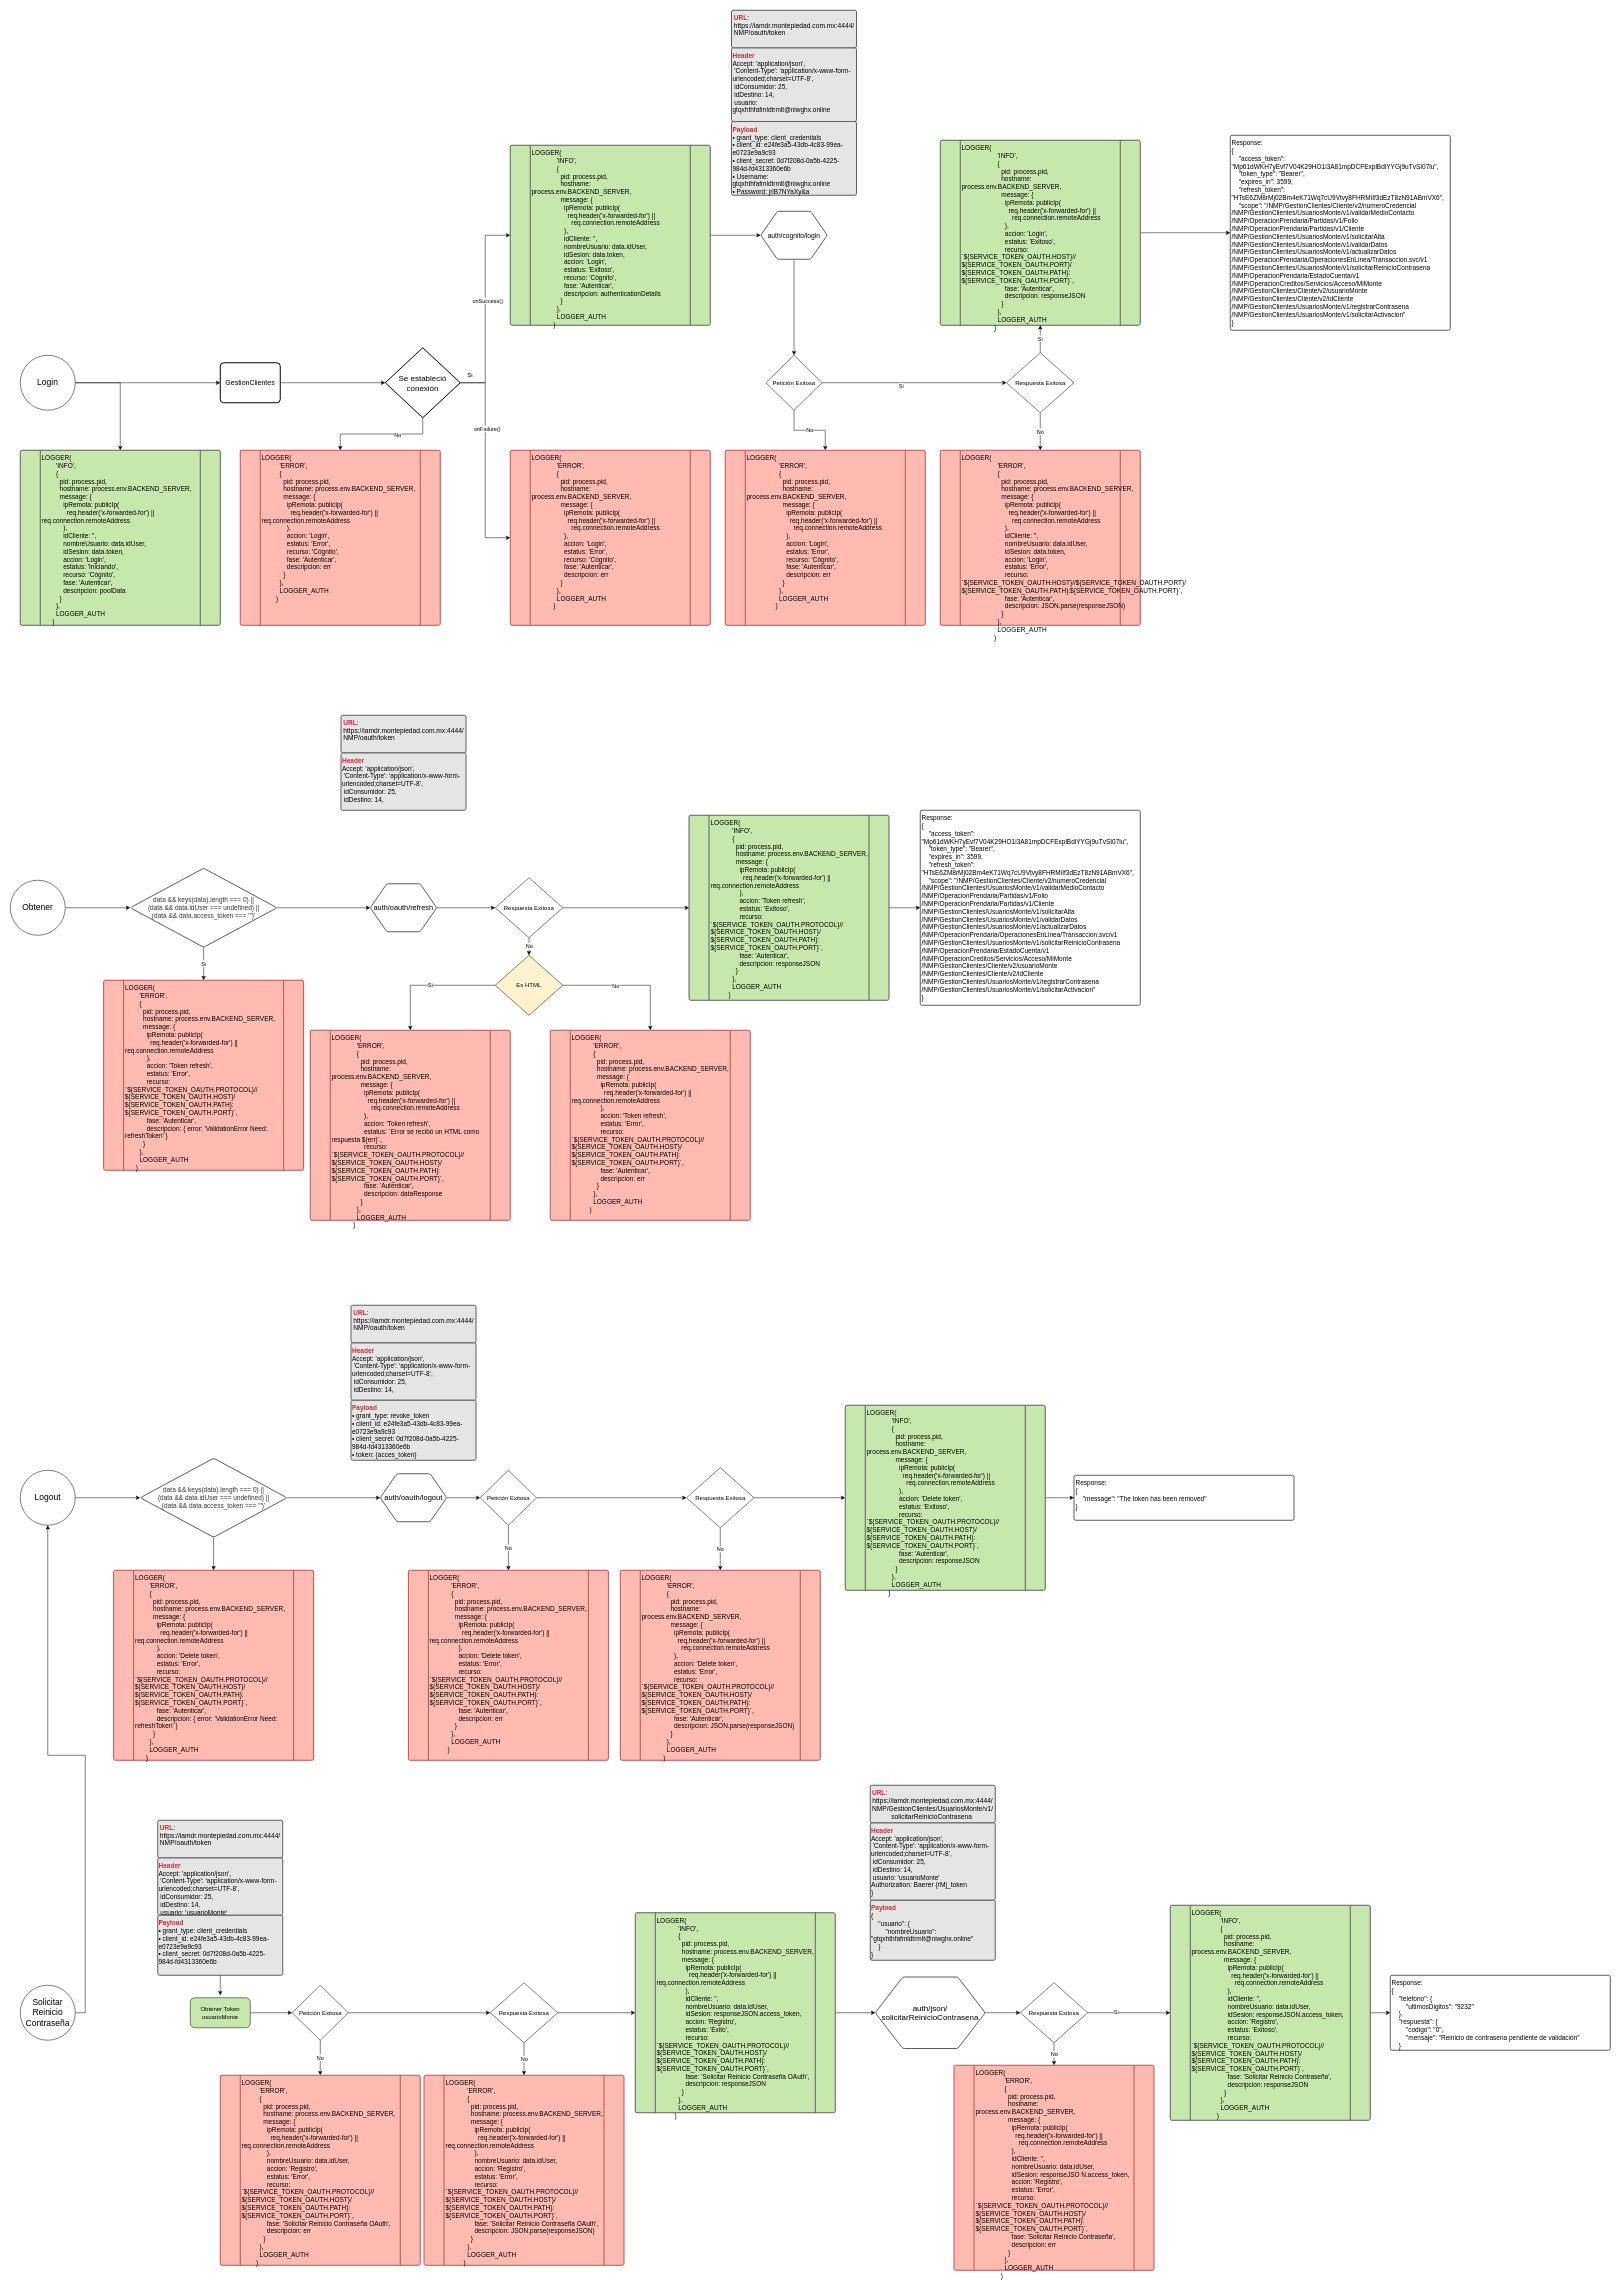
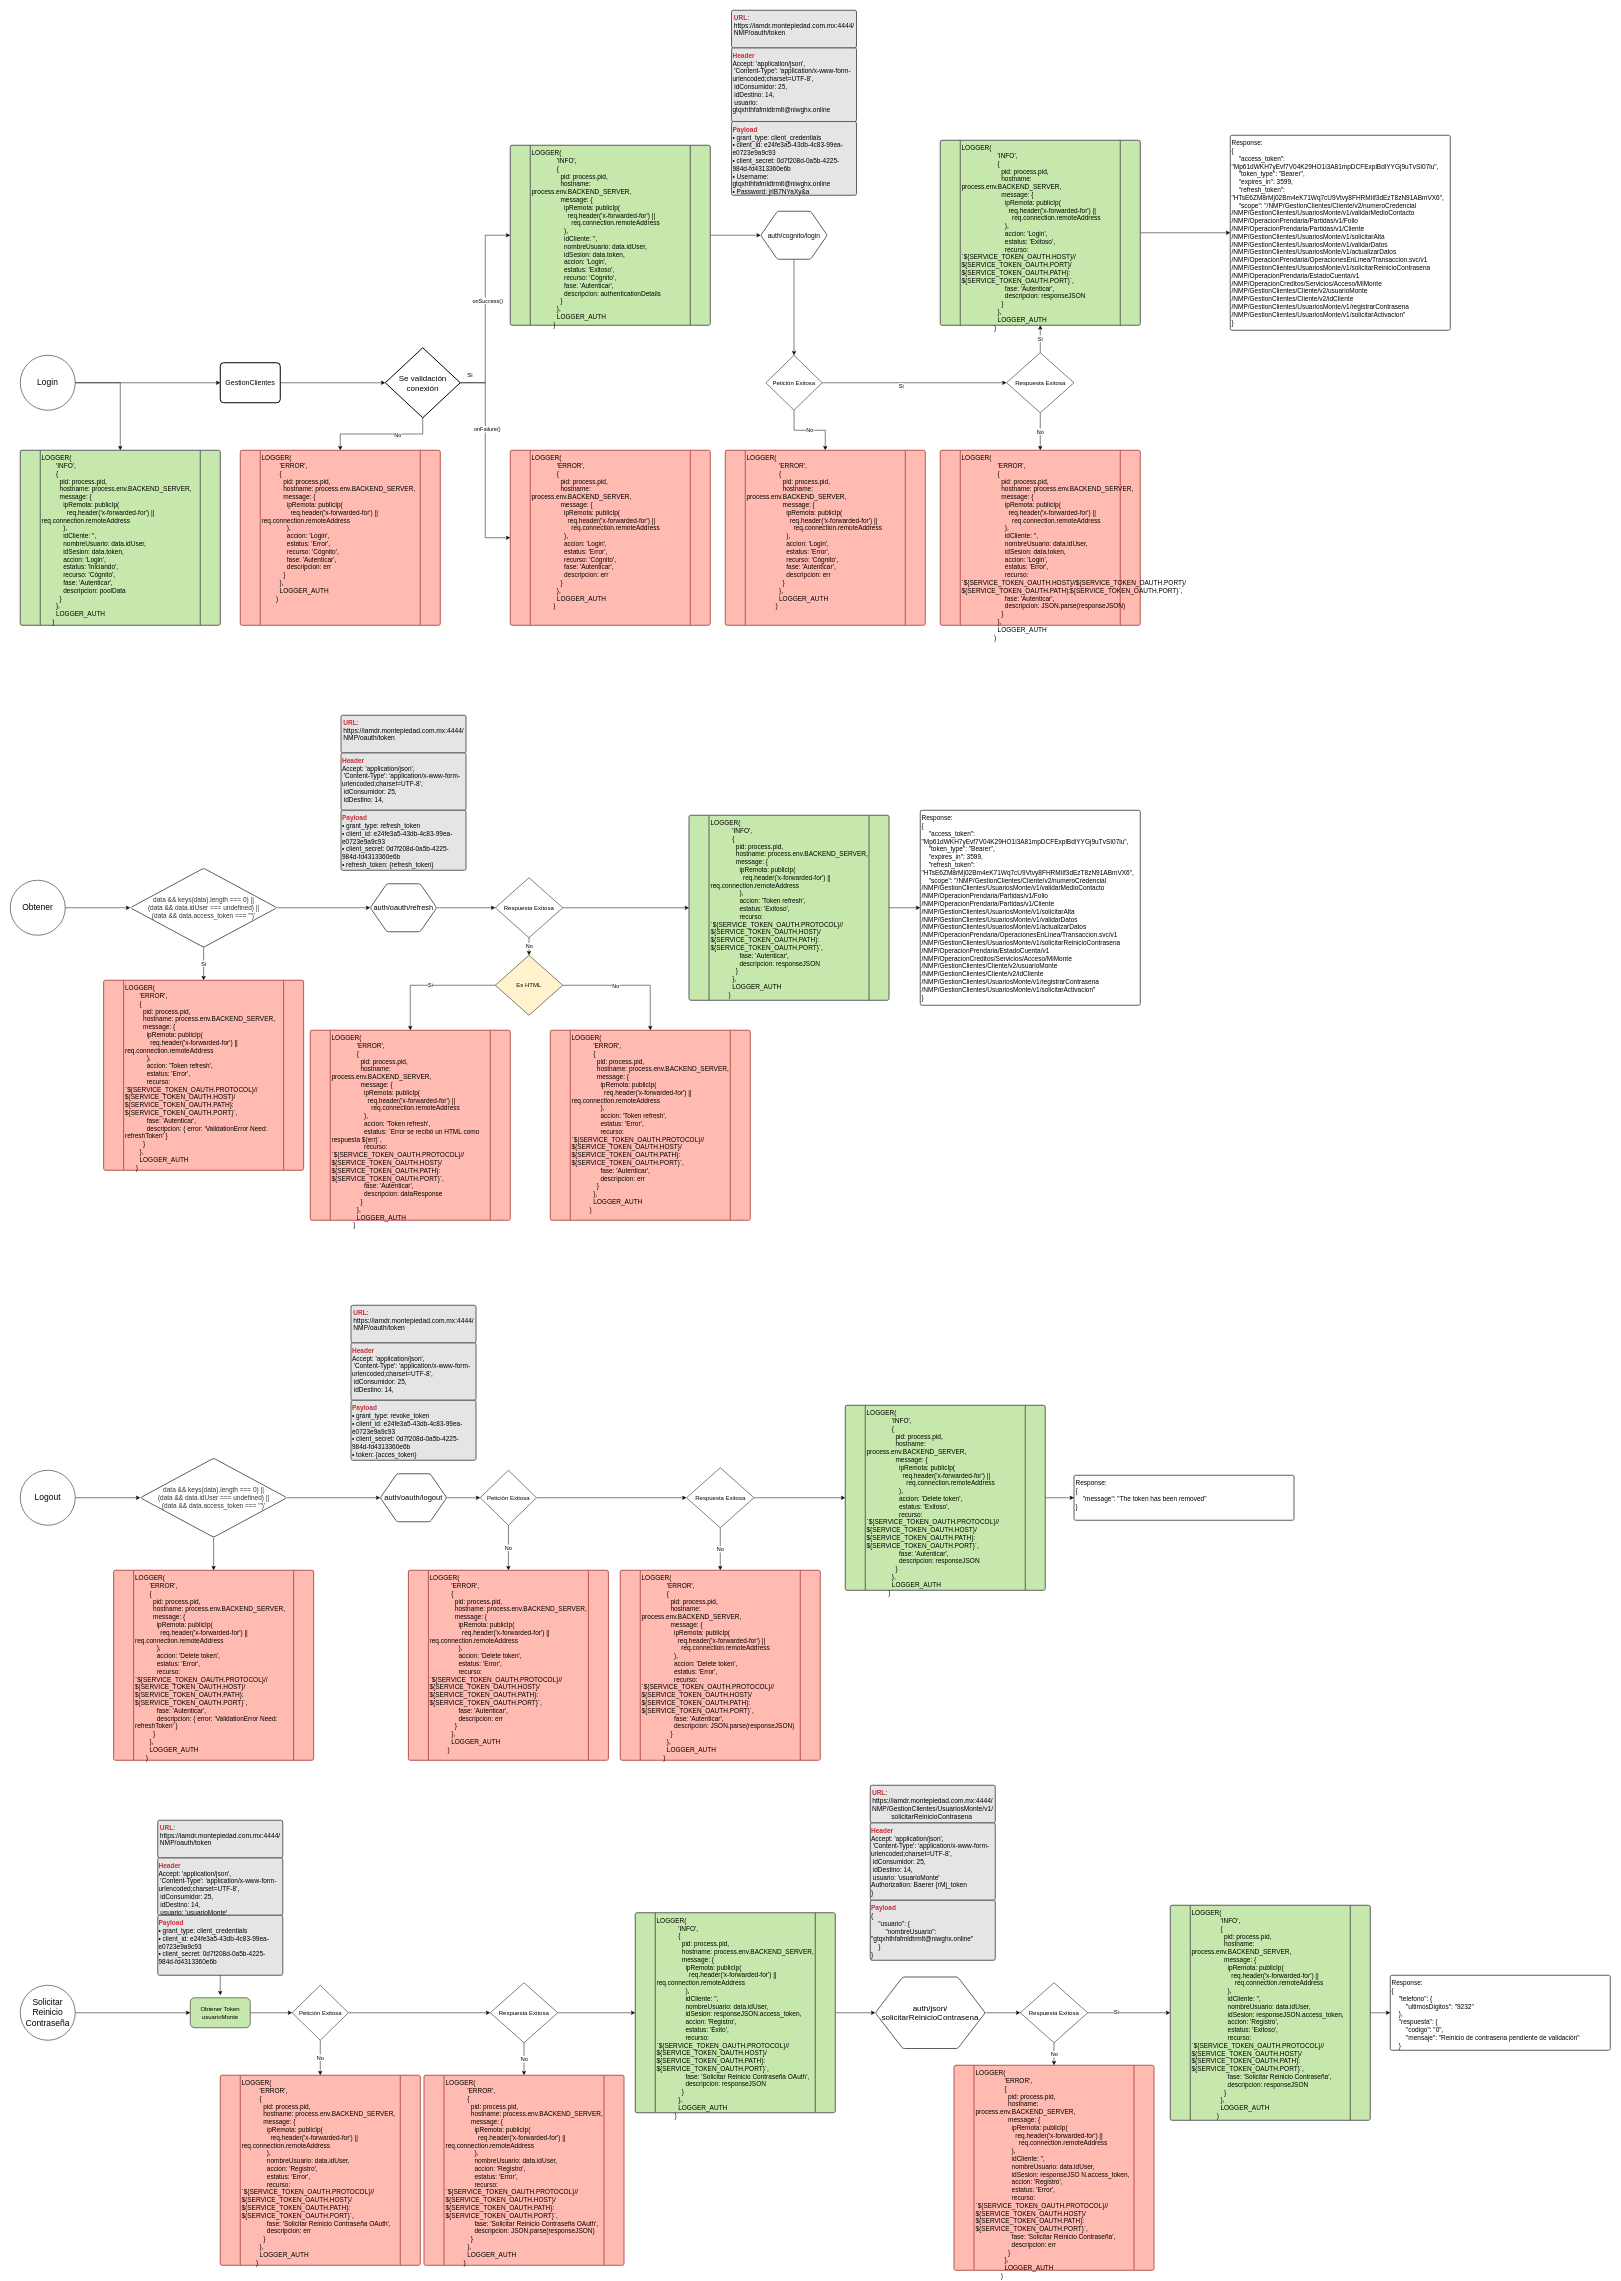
- <mxCell id="17" value="&lt;font style=&quot;font-size: 16px&quot;&gt;Se estableció conexión&lt;/font&gt;" style="strokeWidth=2;html=1;shape=mxgraph.flowchart.decision;whiteSpace=wrap;" vertex="1" parent="1"><mxGeometry x="770" y="695" width="150" height="140" as="geometry" /></mxCell>
+ <mxCell id="17" value="&lt;font style=&quot;font-size: 16px&quot;&gt;Se validación conexión&lt;/font&gt;" style="strokeWidth=2;html=1;shape=mxgraph.flowchart.decision;whiteSpace=wrap;" vertex="1" parent="1"><mxGeometry x="770" y="695" width="150" height="140" as="geometry" /></mxCell>
+ <mxCell id="46" value="&lt;div style=&quot;text-align: left ; font-size: 13px&quot;&gt;&lt;span style=&quot;font-size: 13px ; color: rgb(201 , 45 , 57) ; font-weight: bold&quot;&gt;Payload&lt;/span&gt;&lt;span style=&quot;font-size: 13px ; color: rgb(0 , 0 , 0)&quot;&gt;&lt;br style=&quot;font-size: 13px&quot;&gt;&lt;/span&gt;&lt;/div&gt;&lt;div&gt;&lt;div style=&quot;text-align: left&quot;&gt;&lt;div&gt;•&lt;span&gt; &lt;/span&gt;grant_type: refresh_token&lt;/div&gt;&lt;div&gt;•&lt;span&gt; &lt;/span&gt;client_id: e24fe3a5-43db-4c83-99ea-e0723e9a9c93&lt;/div&gt;&lt;div&gt;•&lt;span&gt; &lt;/span&gt;client_secret: 0d7f208d-0a5b-4225-984d-fd4313360e6b&lt;/div&gt;&lt;div&gt;•&lt;span&gt; &lt;/span&gt;refresh_token: {refresh_token}&lt;/div&gt;&lt;/div&gt;&lt;div style=&quot;font-size: 13px&quot;&gt;&lt;br&gt;&lt;/div&gt;&lt;/div&gt;&lt;div style=&quot;text-align: left ; font-size: 13px&quot;&gt;&lt;/div&gt;" style="html=1;whiteSpace=wrap;;whiteSpace=wrap;spacing=3;verticalAlign=top;strokeColor=#5e5e5e;strokeOpacity=100;fillOpacity=100;rounded=1;absoluteArcSize=1;arcSize=7.2;fillColor=#e5e5e5;strokeWidth=2;fontSize=13;" vertex="1" zOrder="88" parent="44"><mxGeometry y="190" width="250" height="120" as="geometry" /></mxCell>
- <mxCell id="86" style="edgeStyle=orthogonalEdgeStyle;rounded=0;orthogonalLoop=1;jettySize=auto;html=1;exitX=1;exitY=0.5;exitDx=0;exitDy=0;" edge="1" parent="1" source="87" target="64"><mxGeometry relative="1" as="geometry"><mxPoint x="370" y="4025" as="targetPoint" /></mxGeometry></mxCell>
+ <mxCell id="86" style="edgeStyle=orthogonalEdgeStyle;rounded=0;orthogonalLoop=1;jettySize=auto;html=1;exitX=1;exitY=0.5;exitDx=0;exitDy=0;entryX=0;entryY=0.5;entryDx=0;entryDy=0;" edge="1" parent="1" source="87" target="98"><mxGeometry relative="1" as="geometry"><mxPoint x="370" y="4025" as="targetPoint" /></mxGeometry></mxCell>
